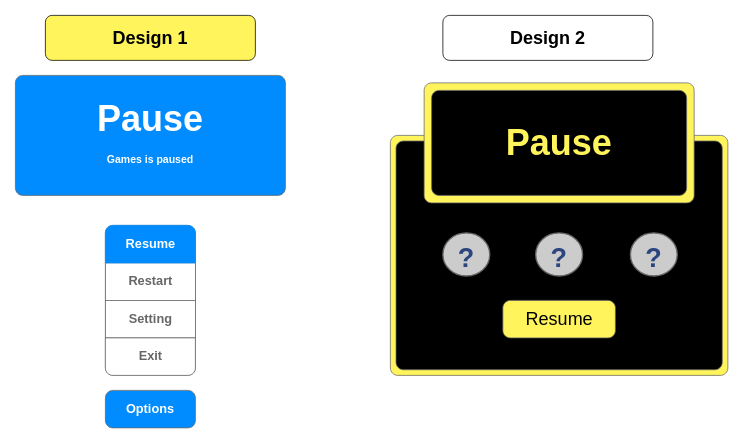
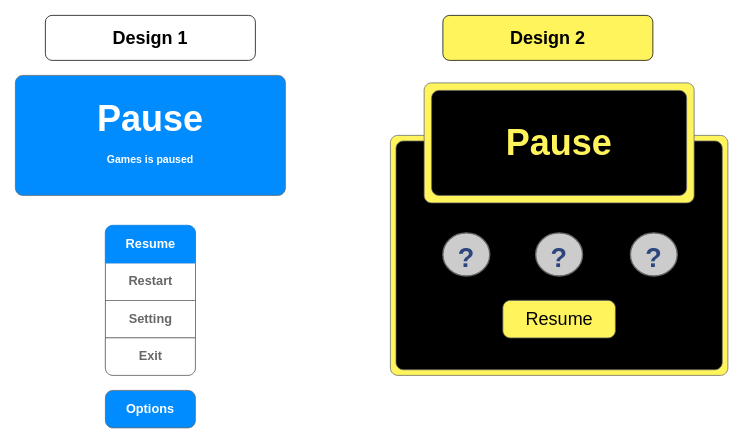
- <mxCell id="11" value="&lt;b&gt;&lt;font style=&quot;font-size: 24px;&quot;&gt;Design 1&lt;/font&gt;&lt;/b&gt;" style="rounded=1;whiteSpace=wrap;html=1;fillColor=#fff45c;" vertex="1" parent="1"><mxGeometry x="60" y="20" width="280" height="60" as="geometry" /></mxCell>
+ <mxCell id="11" value="&lt;b&gt;&lt;font style=&quot;font-size: 24px;&quot;&gt;Design 1&lt;/font&gt;&lt;/b&gt;" style="rounded=1;whiteSpace=wrap;html=1;" vertex="1" parent="1"><mxGeometry x="60" y="20" width="280" height="60" as="geometry" /></mxCell>
- <mxCell id="12" value="&lt;b style=&quot;font-size: 12px;&quot;&gt;&lt;font style=&quot;font-size: 24px;&quot;&gt;Design 2&lt;/font&gt;&lt;/b&gt;" style="rounded=1;whiteSpace=wrap;html=1;fontSize=24;" vertex="1" parent="1"><mxGeometry x="590" y="20" width="280" height="60" as="geometry" /></mxCell>
+ <mxCell id="12" value="&lt;b style=&quot;font-size: 12px;&quot;&gt;&lt;font style=&quot;font-size: 24px;&quot;&gt;Design 2&lt;/font&gt;&lt;/b&gt;" style="rounded=1;whiteSpace=wrap;html=1;fontSize=24;fillColor=#fff45c;" vertex="1" parent="1"><mxGeometry x="590" y="20" width="280" height="60" as="geometry" /></mxCell>
